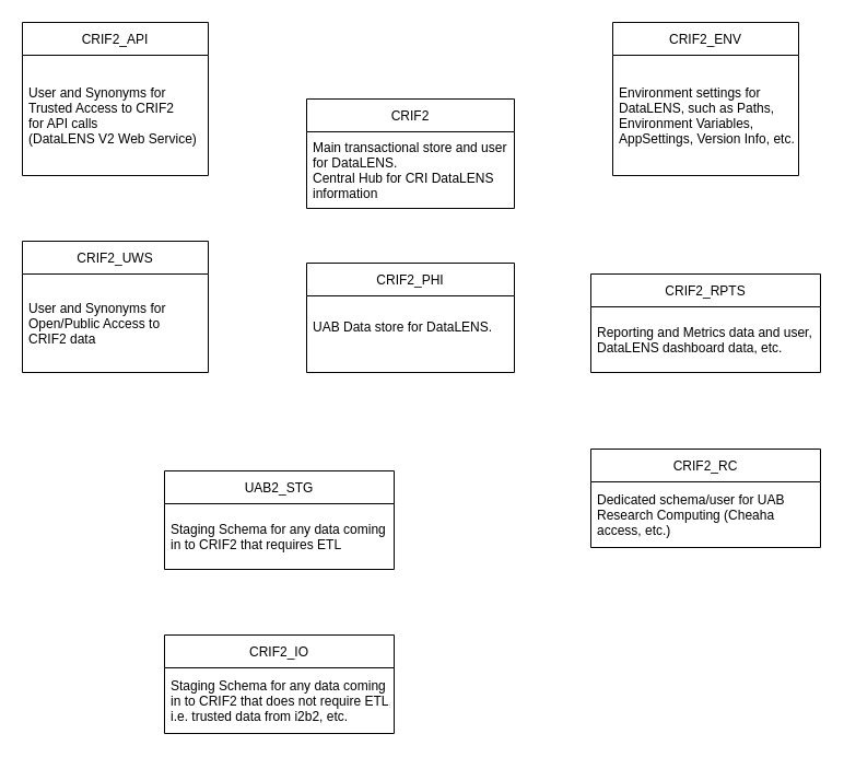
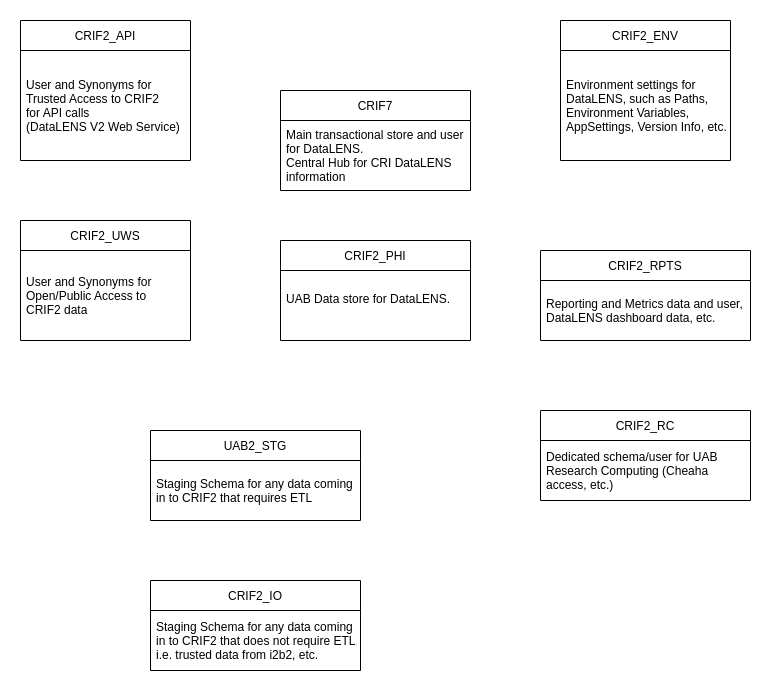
- <mxCell id="2" value="CRIF2" style="swimlane;fontStyle=0;childLayout=stackLayout;horizontal=1;startSize=30;horizontalStack=0;resizeParent=1;resizeParentMax=0;resizeLast=0;collapsible=1;marginBottom=0;" parent="1" vertex="1"><mxGeometry x="280" y="90" width="190" height="100" as="geometry" /></mxCell>
+ <mxCell id="2" value="CRIF7" style="swimlane;fontStyle=0;childLayout=stackLayout;horizontal=1;startSize=30;horizontalStack=0;resizeParent=1;resizeParentMax=0;resizeLast=0;collapsible=1;marginBottom=0;" parent="1" vertex="1"><mxGeometry x="280" y="90" width="190" height="100" as="geometry" /></mxCell>
